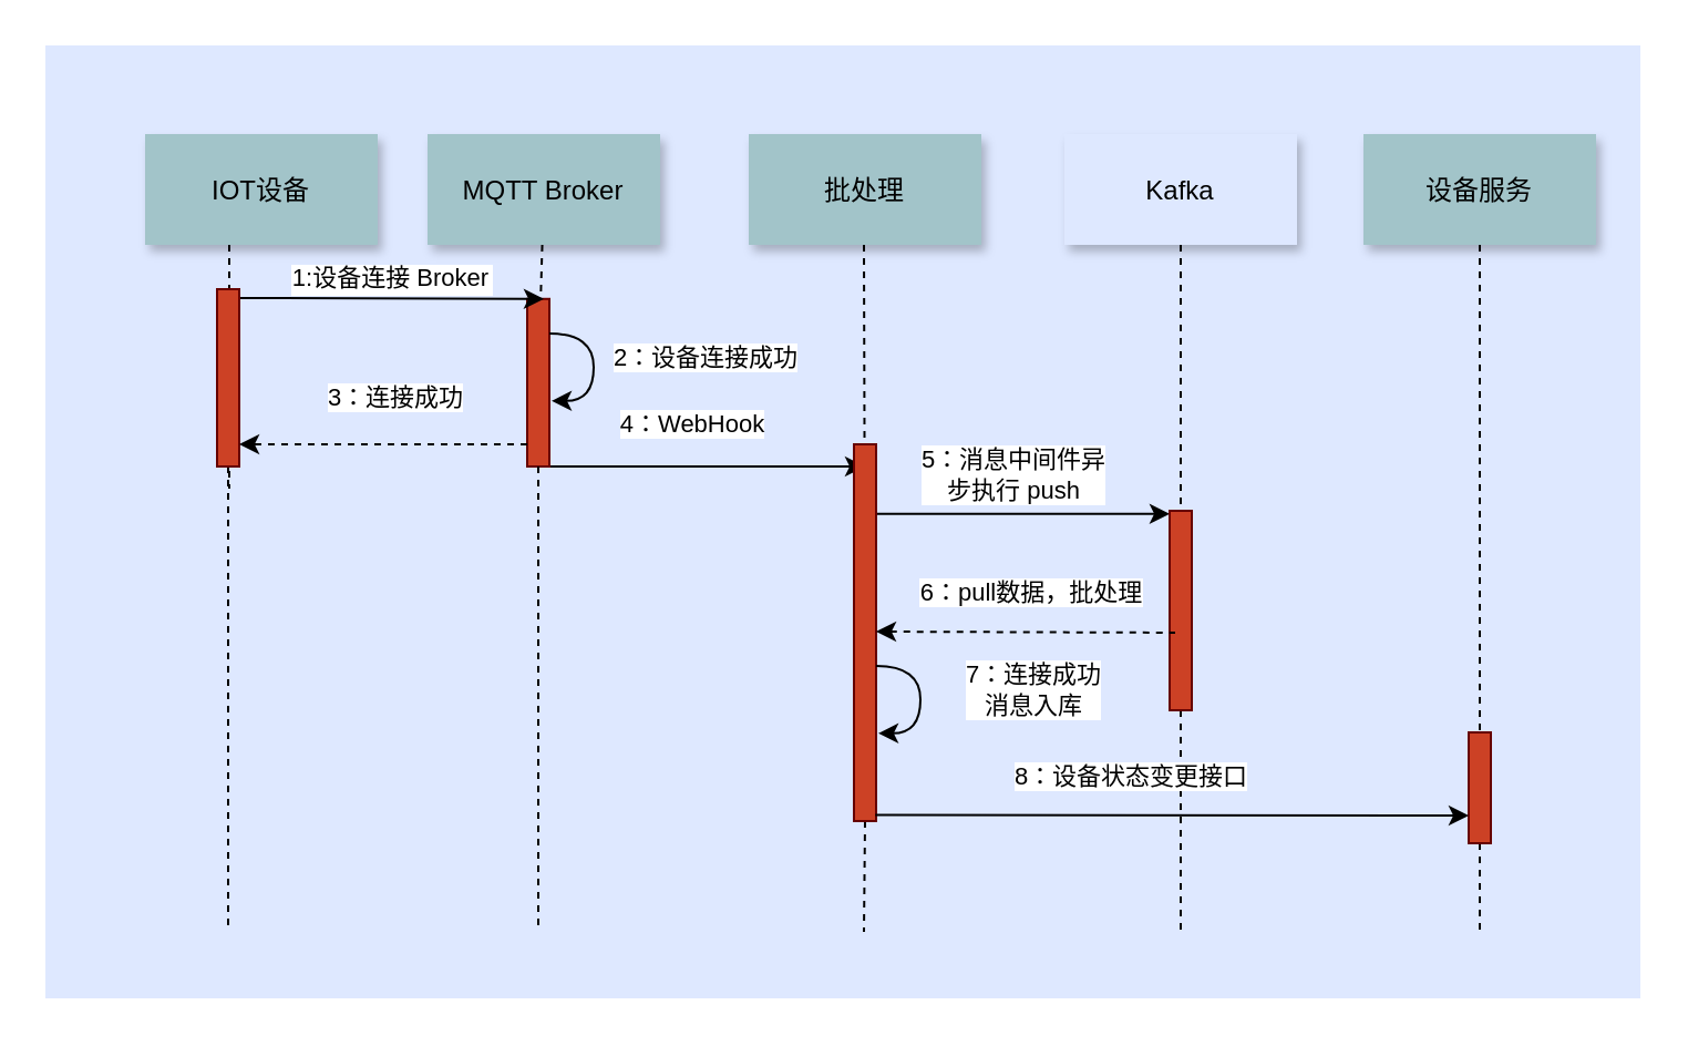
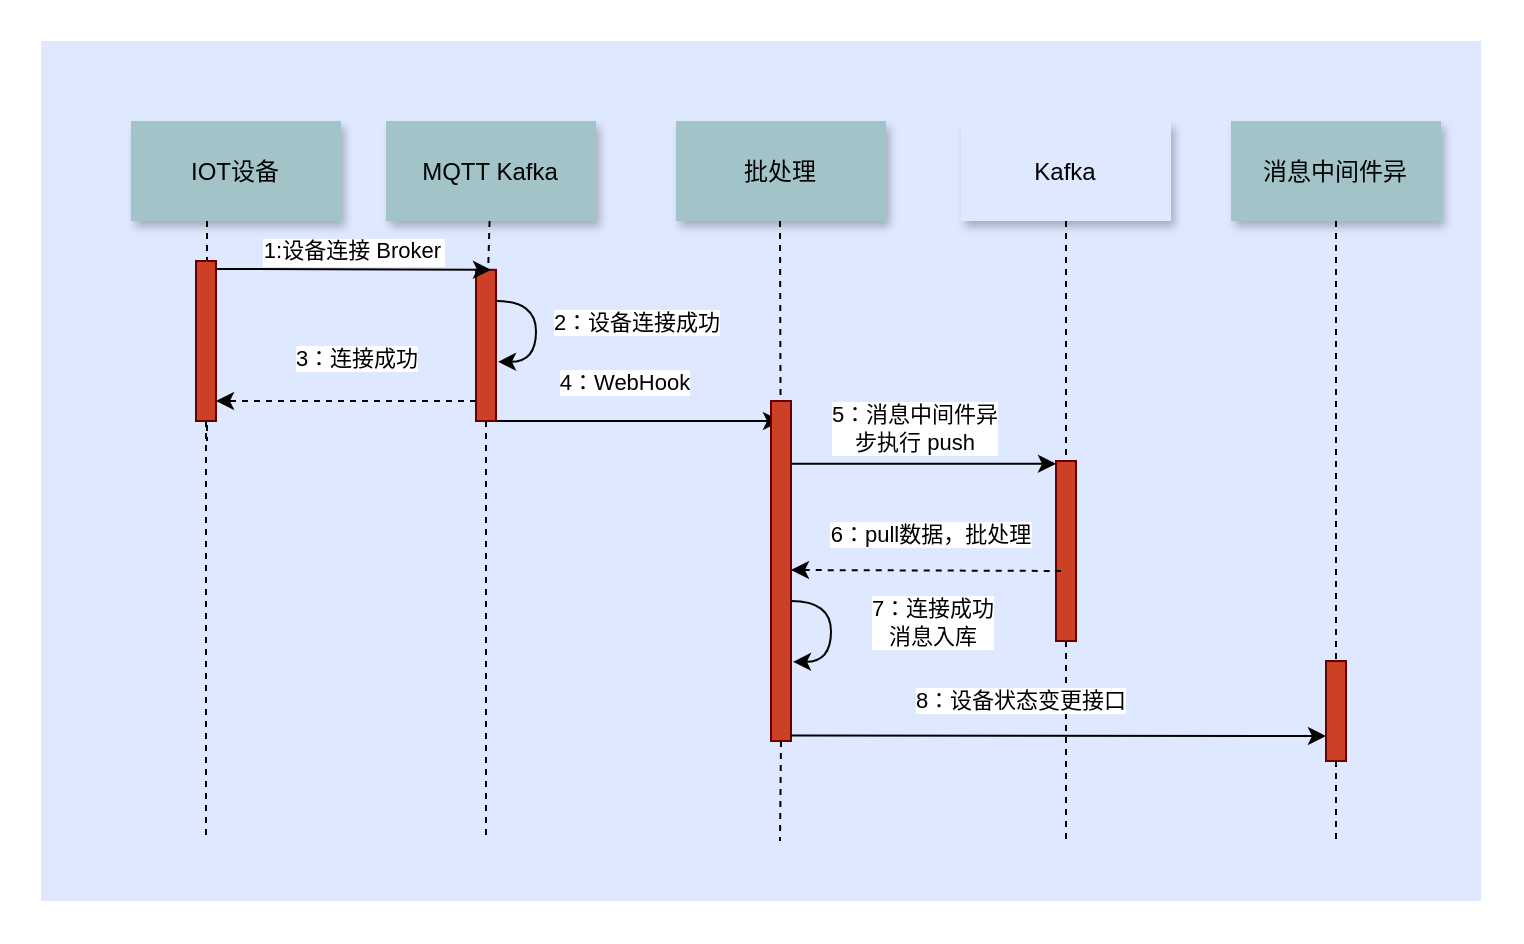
- <mxCell id="7" value="MQTT Broker" style="shadow=1;fillColor=#A2C4C9;strokeColor=none" vertex="1" parent="1"><mxGeometry x="192.5" y="60" width="105" height="50" as="geometry" /></mxCell>
+ <mxCell id="7" value="MQTT Kafka" style="shadow=1;fillColor=#A2C4C9;strokeColor=none" vertex="1" parent="1"><mxGeometry x="192.5" y="60" width="105" height="50" as="geometry" /></mxCell>
- <mxCell id="33" value="设备服务" style="shadow=1;fillColor=#A2C4C9;strokeColor=none" vertex="1" parent="1"><mxGeometry x="615" y="60" width="105" height="50" as="geometry" /></mxCell>
+ <mxCell id="33" value="消息中间件异" style="shadow=1;fillColor=#A2C4C9;strokeColor=none" vertex="1" parent="1"><mxGeometry x="615" y="60" width="105" height="50" as="geometry" /></mxCell>
